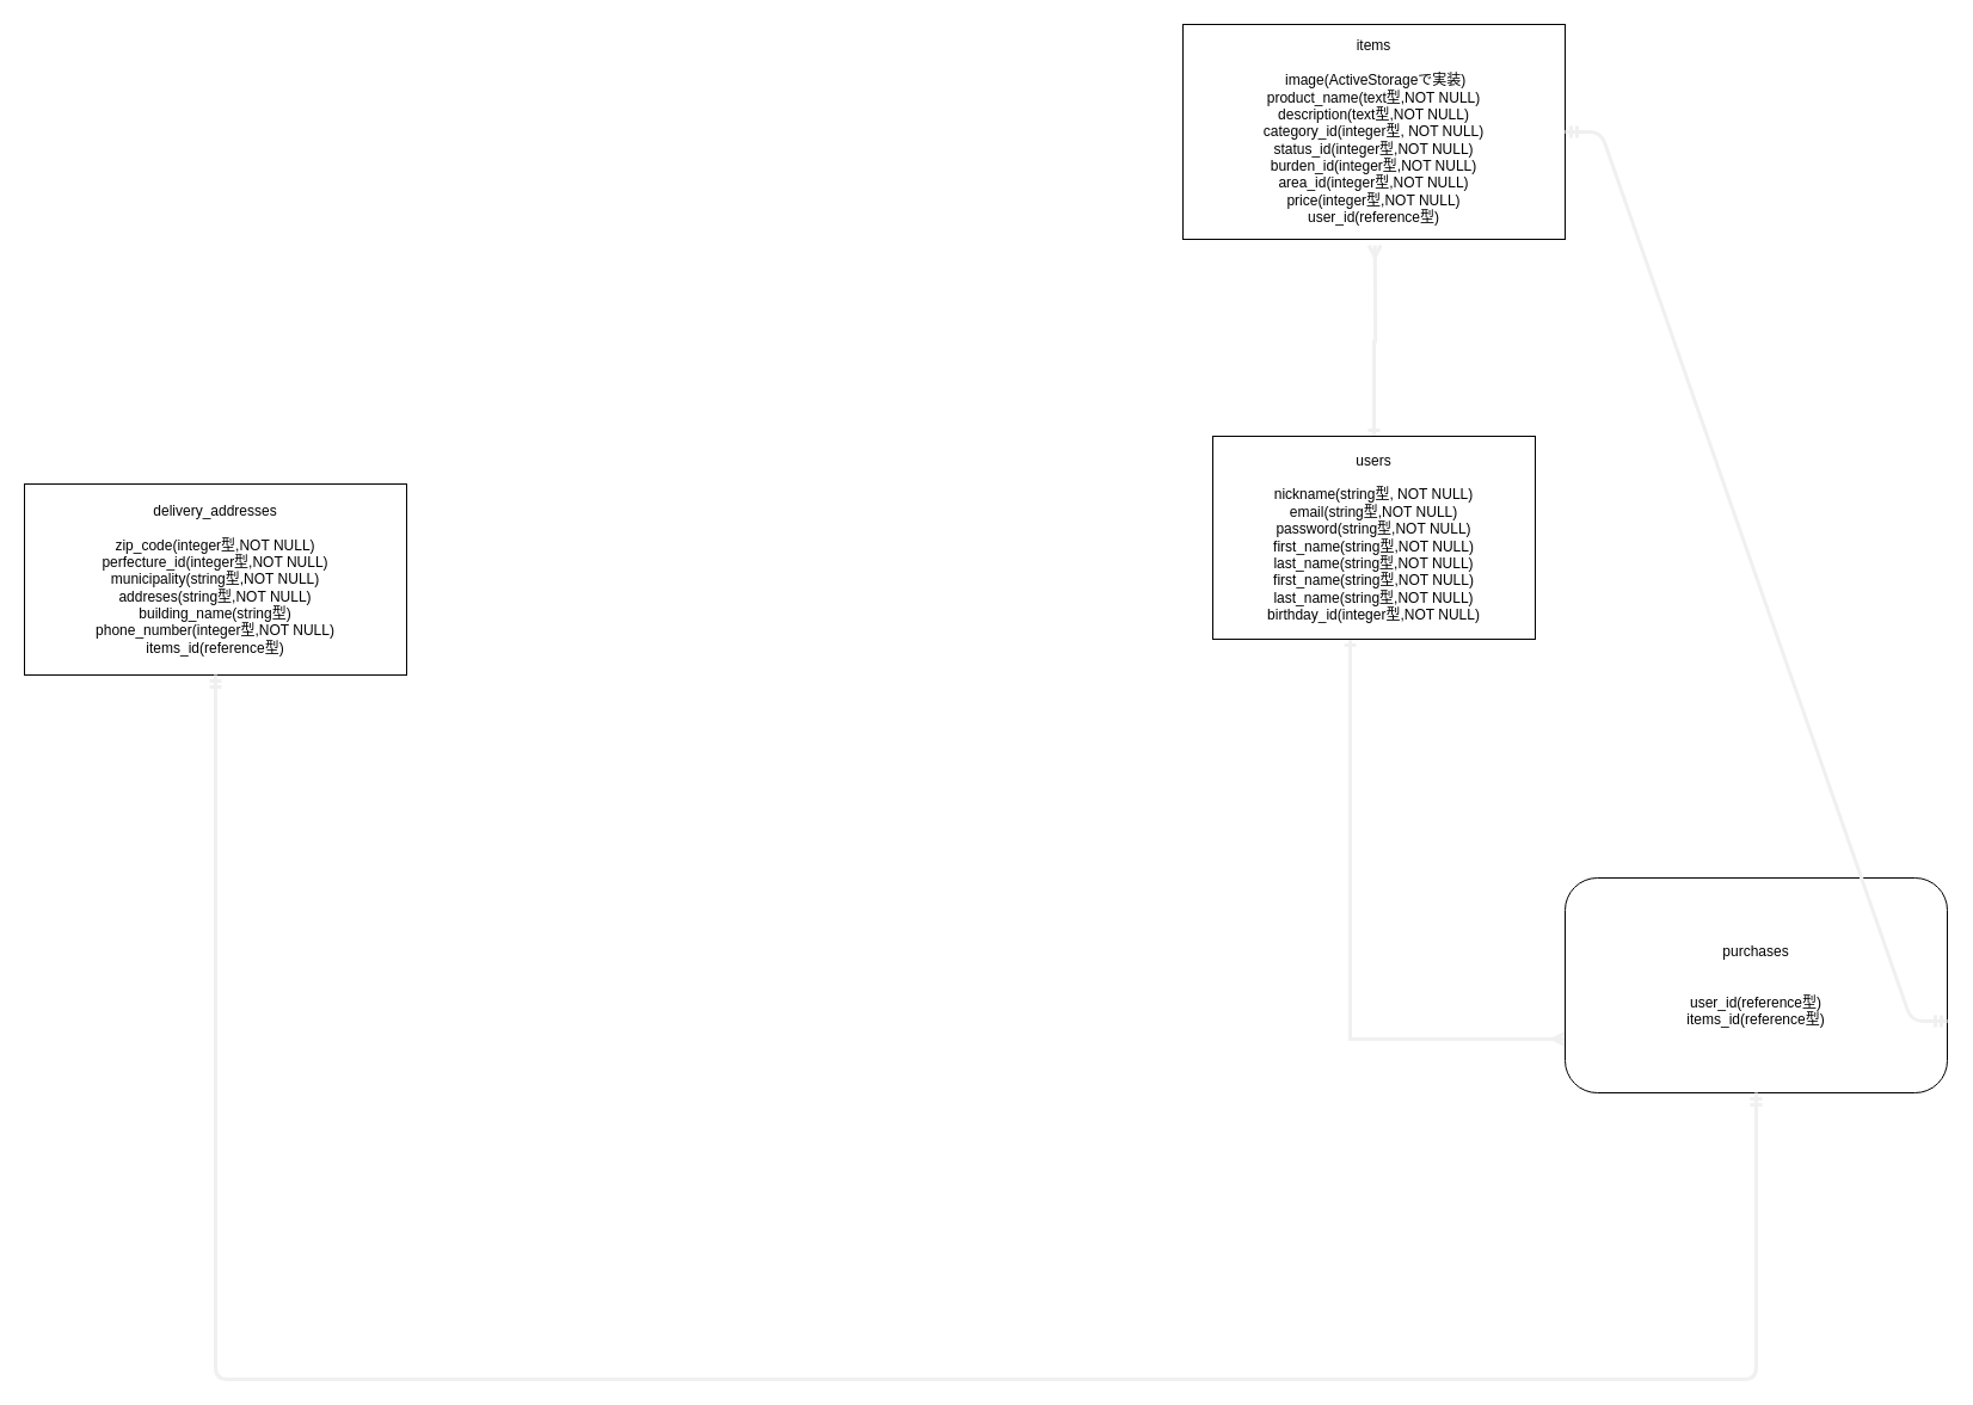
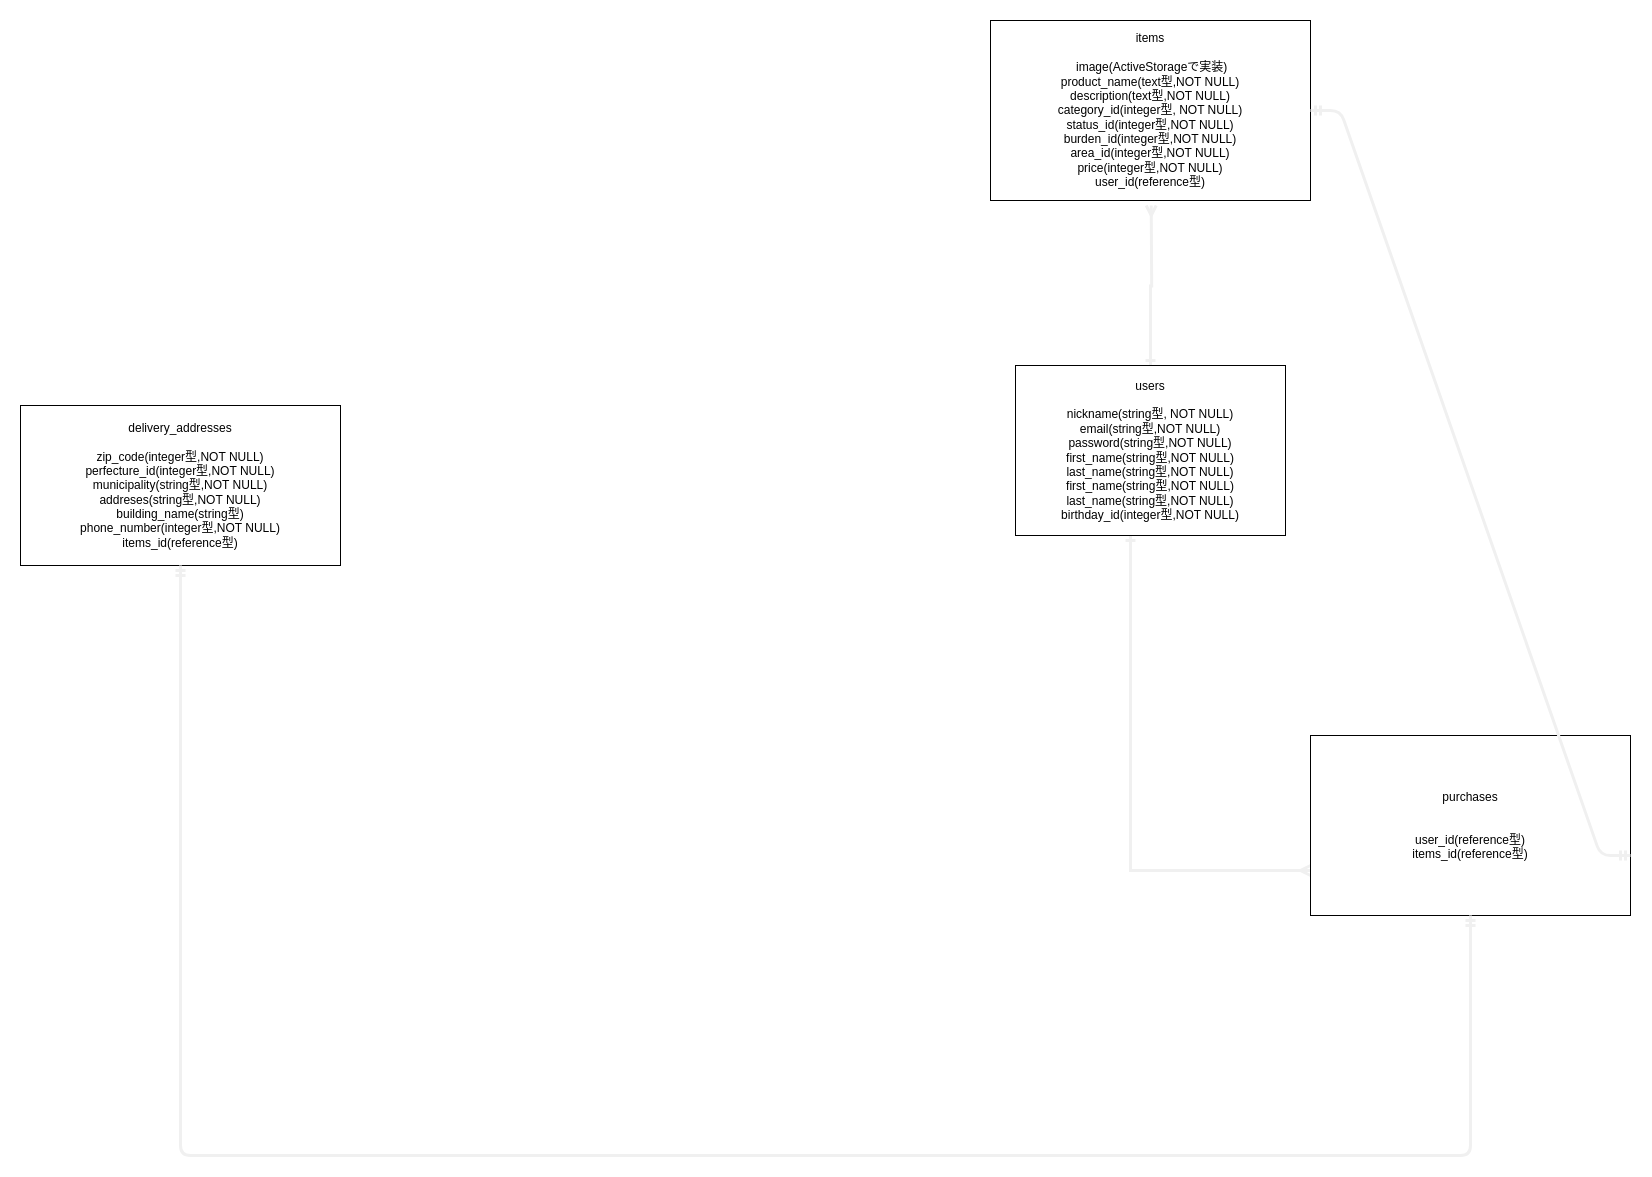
- <mxCell id="6" value="purchases&lt;br&gt;&lt;br&gt;&lt;br&gt;user_id(reference型)&lt;br&gt;items_id(reference型)" style="whiteSpace=wrap;html=1;rounded=1;" parent="1" vertex="1"><mxGeometry x="1310" width="320" height="180" as="geometry" y="735" /></mxCell>
+ <mxCell id="6" value="purchases&lt;br&gt;&lt;br&gt;&lt;br&gt;user_id(reference型)&lt;br&gt;items_id(reference型)" style="rounded=0;whiteSpace=wrap;html=1;" parent="1" vertex="1"><mxGeometry x="1310" width="320" height="180" as="geometry" y="735" /></mxCell>
